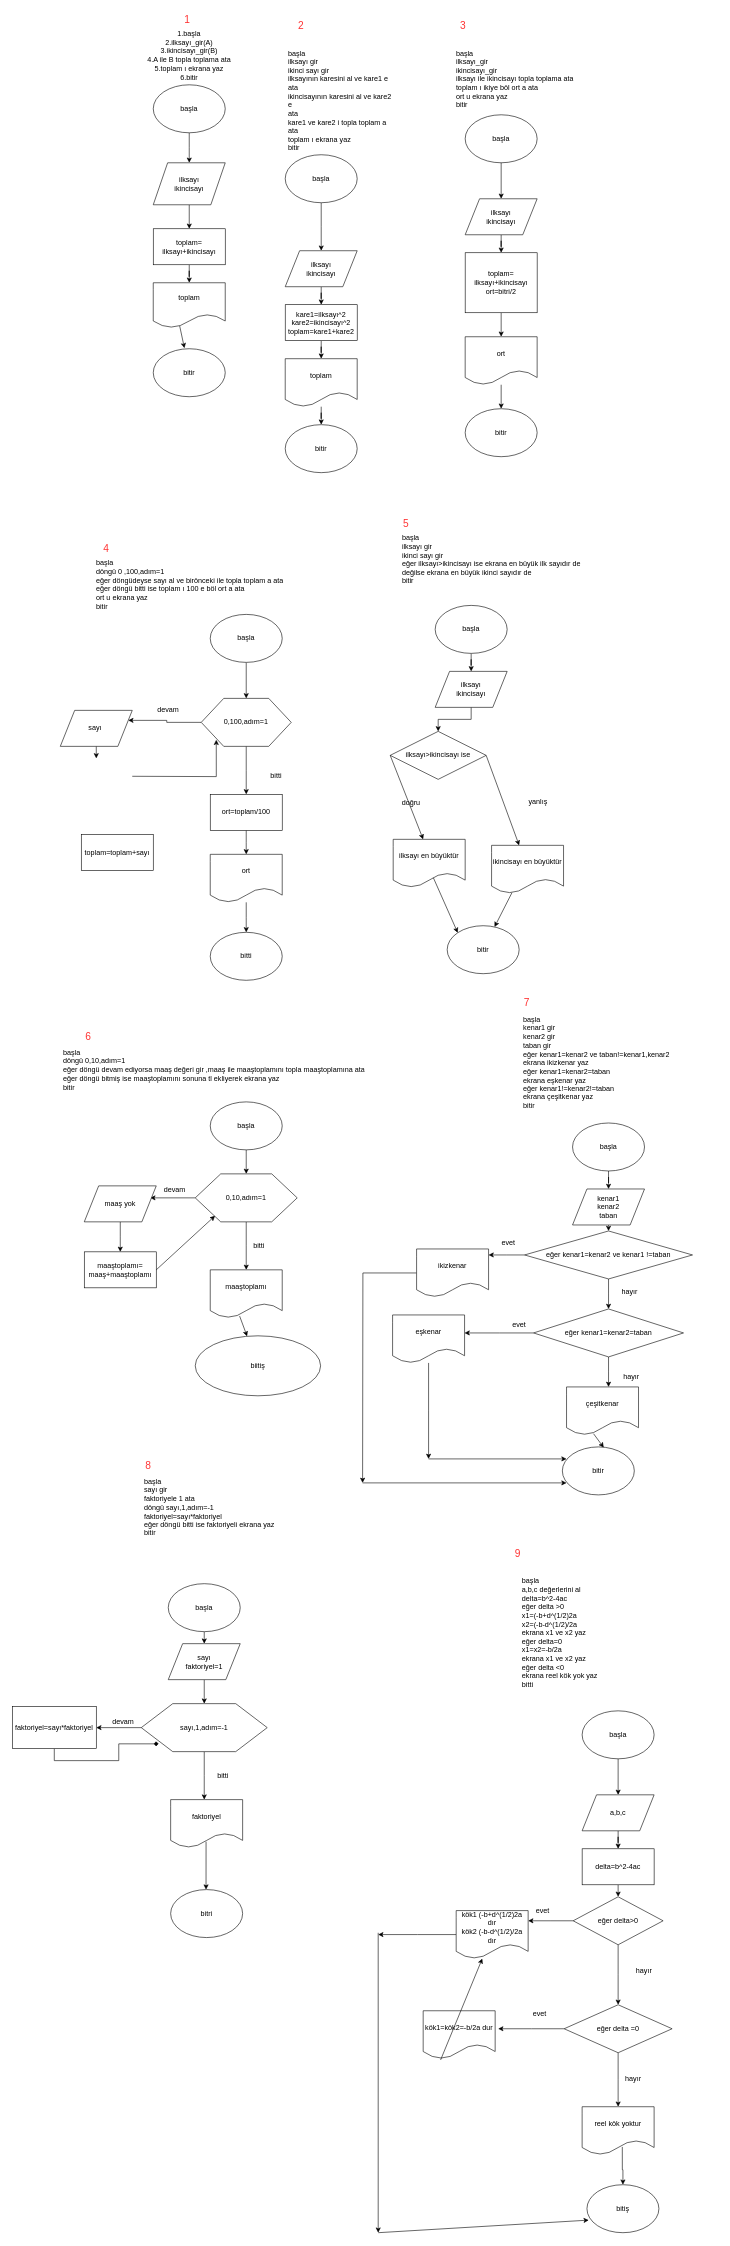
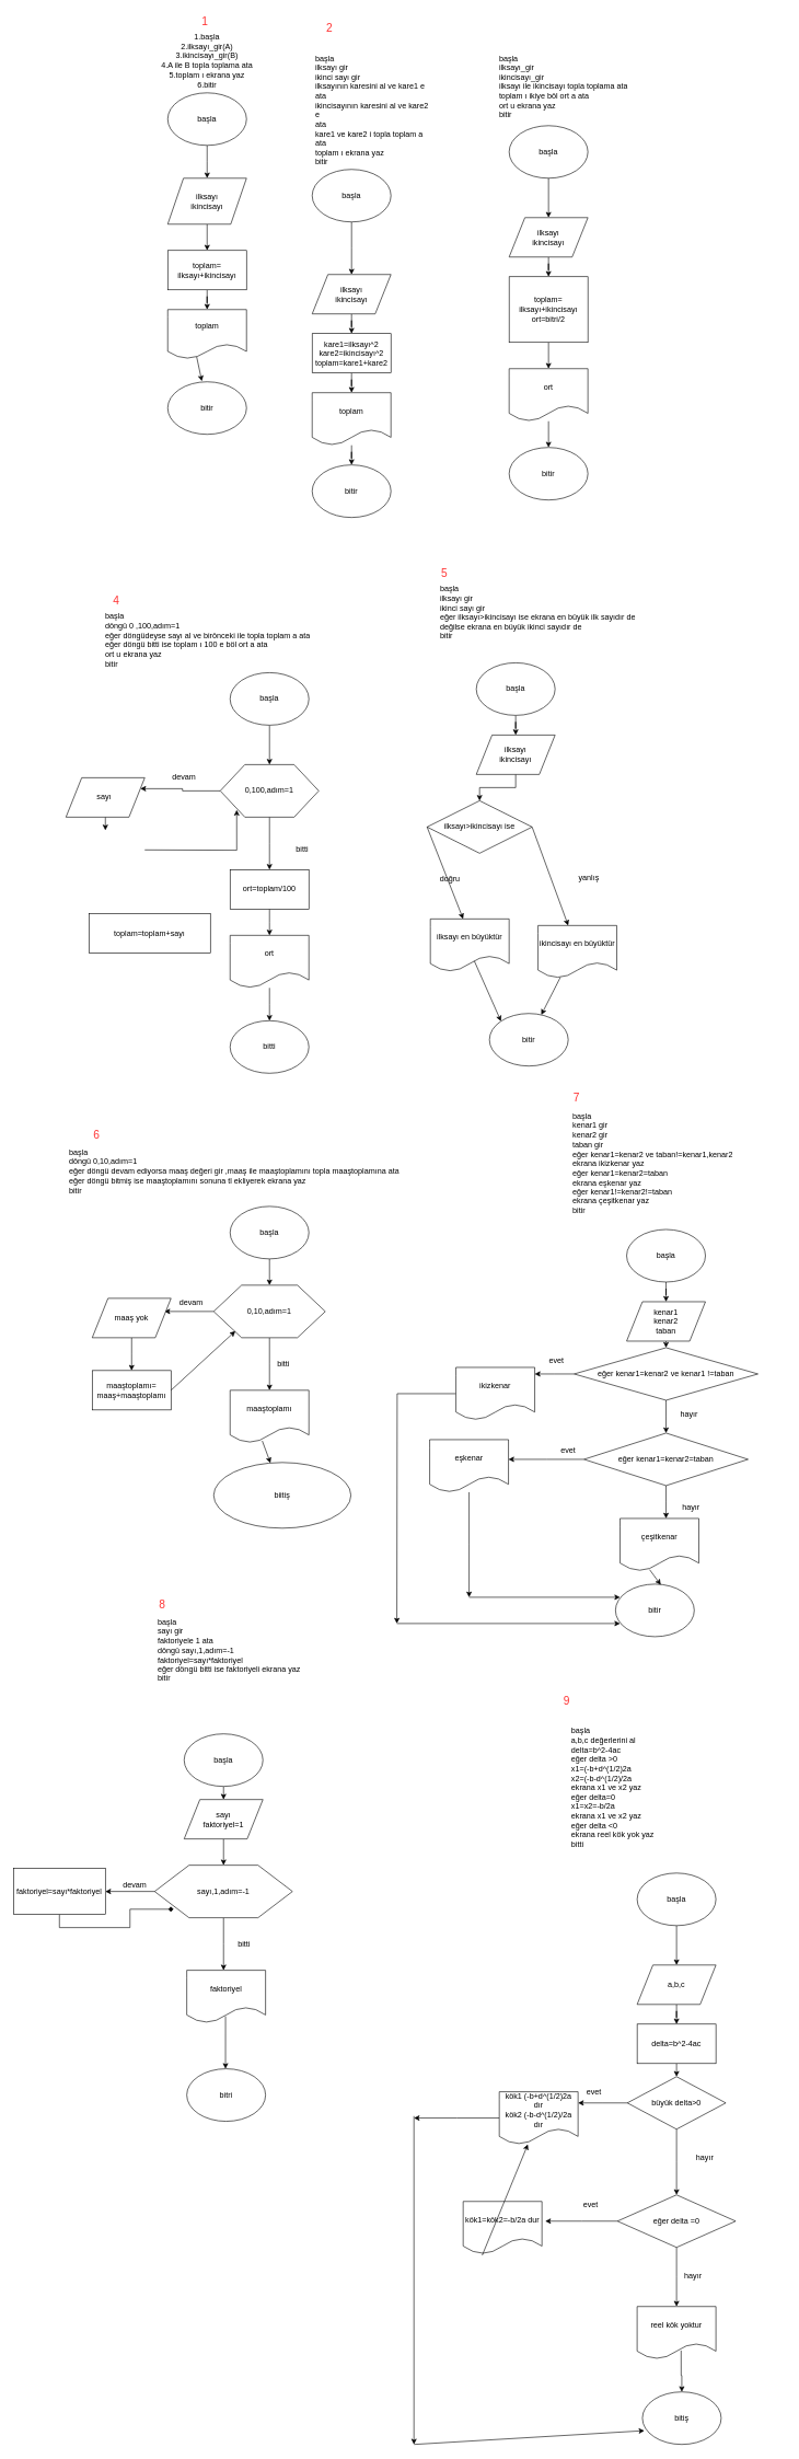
- <mxCell id="147" value="&lt;font style=&quot;font-size: 17px&quot; color=&quot;#ff3333&quot;&gt;3&lt;/font&gt;" style="text;html=1;resizable=0;points=[];autosize=1;align=left;verticalAlign=top;spacingTop=-4;" vertex="1" parent="1"><mxGeometry x="765" y="30" width="30" height="20" as="geometry" /></mxCell>
- <mxCell id="43" value="toplam=toplam+sayı" style="rounded=0;whiteSpace=wrap;html=1;" vertex="1" parent="1"><mxGeometry x="135" y="1390.1" width="120" height="60" as="geometry" /></mxCell>
+ <mxCell id="43" value="toplam=toplam+sayı" style="rounded=0;whiteSpace=wrap;html=1;" vertex="1" parent="1"><mxGeometry x="135" y="1390.1" width="185" height="60" as="geometry" /></mxCell>
- <mxCell id="128" value="eğer delta&amp;gt;0" style="rhombus;whiteSpace=wrap;html=1;" vertex="1" parent="1"><mxGeometry x="955" y="3161" width="150" height="80" as="geometry" /></mxCell>
+ <mxCell id="128" value="büyük delta&amp;gt;0" style="rhombus;whiteSpace=wrap;html=1;" vertex="1" parent="1"><mxGeometry x="955" y="3161" width="150" height="80" as="geometry" /></mxCell>
